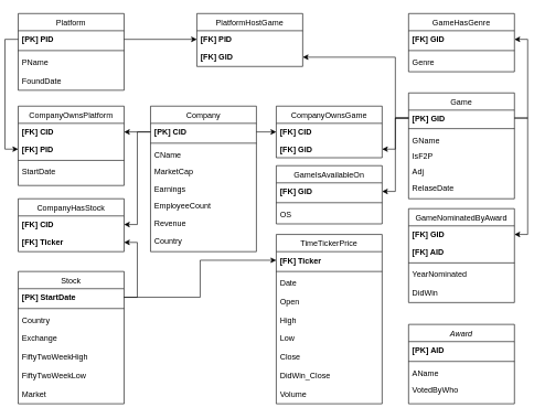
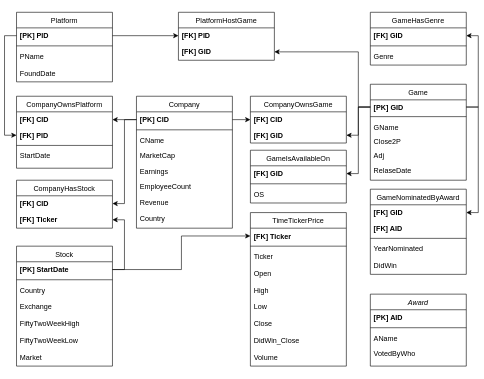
- <mxCell id="28" value="IsF2P" style="text;align=left;verticalAlign=top;spacingLeft=4;spacingRight=4;overflow=hidden;rotatable=0;points=[[0,0.5],[1,0.5]];portConstraint=eastwest;fontStyle=0" parent="24" vertex="1"><mxGeometry y="82" width="160" height="24" as="geometry" /></mxCell>
+ <mxCell id="28" value="Close2P" style="text;align=left;verticalAlign=top;spacingLeft=4;spacingRight=4;overflow=hidden;rotatable=0;points=[[0,0.5],[1,0.5]];portConstraint=eastwest;fontStyle=0" parent="24" vertex="1"><mxGeometry y="82" width="160" height="24" as="geometry" /></mxCell>
- <mxCell id="63" value="Date" style="text;align=left;verticalAlign=top;spacingLeft=4;spacingRight=4;overflow=hidden;rotatable=0;points=[[0,0.5],[1,0.5]];portConstraint=eastwest;rounded=0;shadow=0;html=0;" parent="60" vertex="1"><mxGeometry y="60" width="160" height="28" as="geometry" /></mxCell>
+ <mxCell id="63" value="Ticker" style="text;align=left;verticalAlign=top;spacingLeft=4;spacingRight=4;overflow=hidden;rotatable=0;points=[[0,0.5],[1,0.5]];portConstraint=eastwest;rounded=0;shadow=0;html=0;" parent="60" vertex="1"><mxGeometry y="60" width="160" height="28" as="geometry" /></mxCell>
